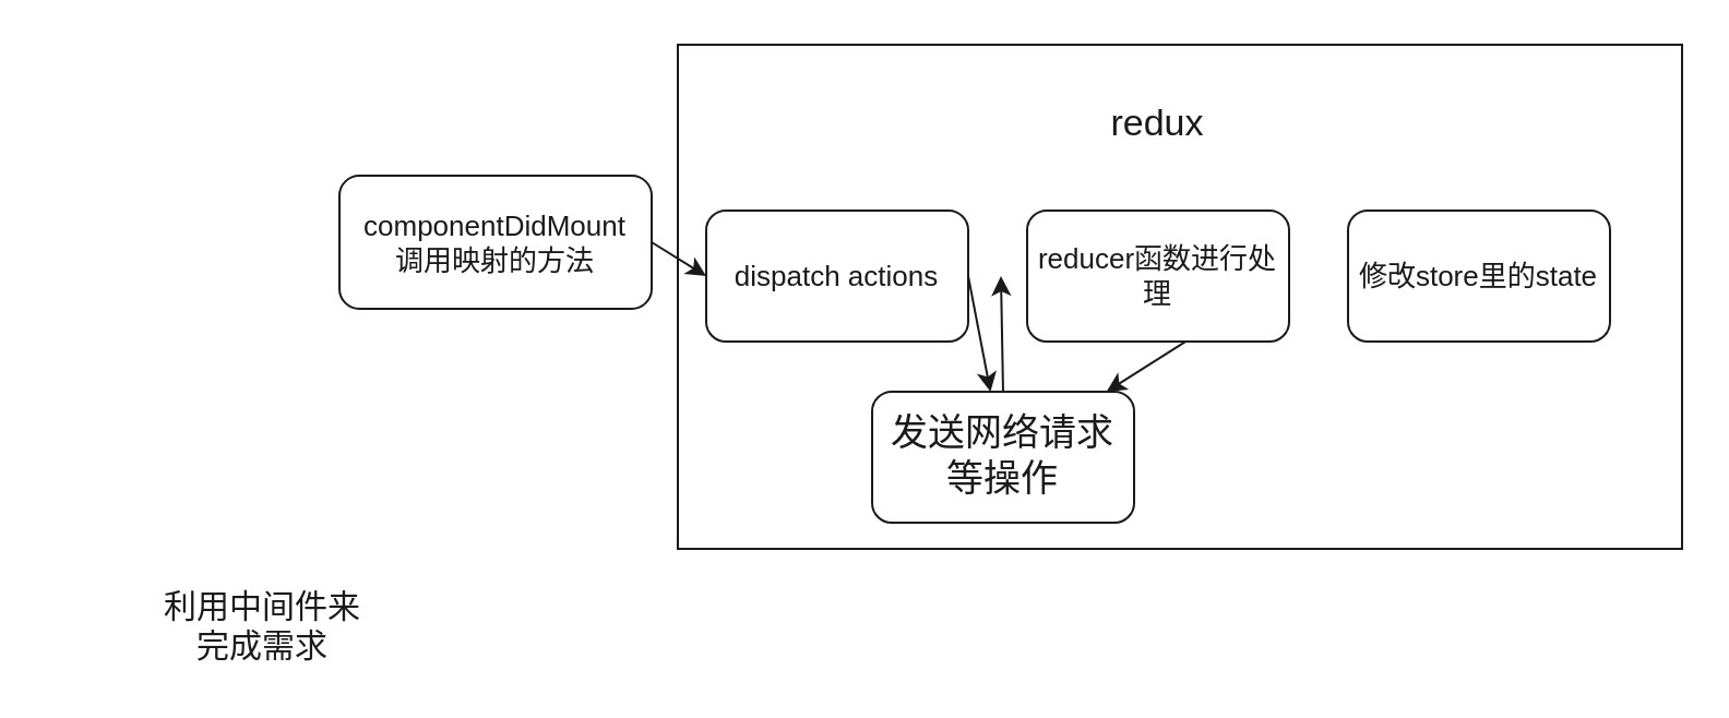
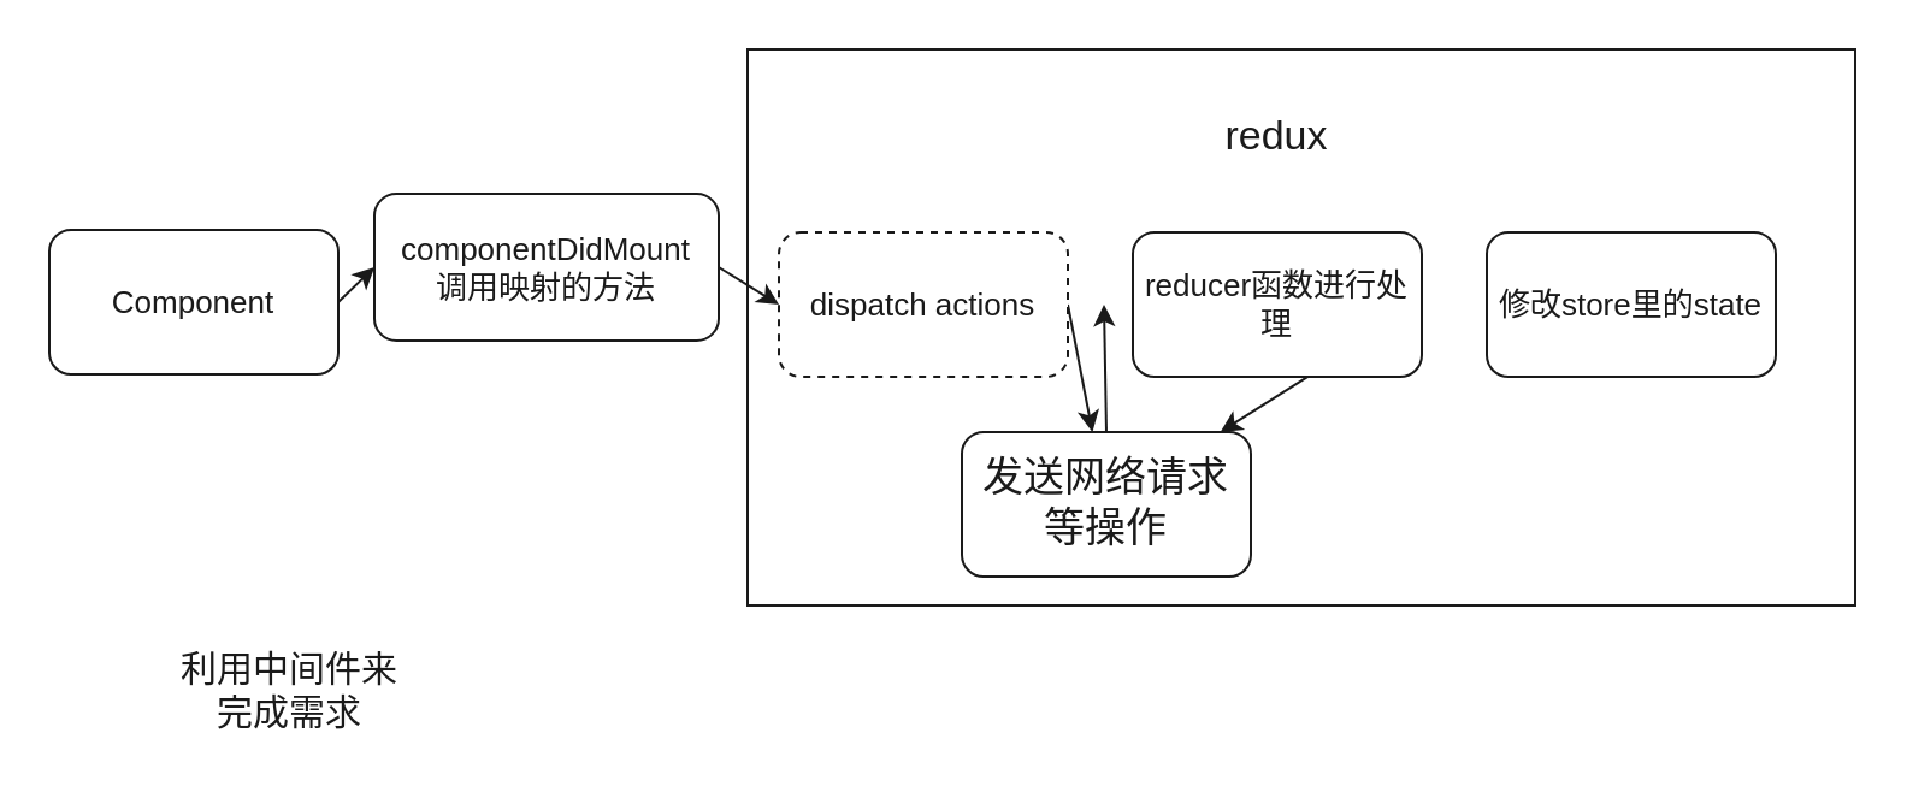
+ <mxCell id="4" style="edgeStyle=none;html=1;exitX=1;exitY=0.5;exitDx=0;exitDy=0;entryX=0;entryY=0.5;entryDx=0;entryDy=0;fontColor=#1A1A1A;strokeColor=#1A1A1A;fontSize=13;" parent="1" source="5" target="7" edge="1"><mxGeometry relative="1" as="geometry" /></mxCell>
+ <mxCell id="5" value="Component" style="rounded=1;whiteSpace=wrap;html=1;fillColor=#FFFFFF;strokeColor=#1A1A1A;fontColor=#1A1A1A;fontSize=13;" parent="1" vertex="1"><mxGeometry x="20" y="95" width="120" height="60" as="geometry" /></mxCell>
- <mxCell id="9" value="dispatch actions" style="rounded=1;whiteSpace=wrap;html=1;fontColor=#1A1A1A;strokeColor=#1A1A1A;fillColor=#FFFFFF;fontSize=13;" parent="1" vertex="1"><mxGeometry x="323" y="96" width="120" height="60" as="geometry" /></mxCell>
+ <mxCell id="9" value="dispatch actions" style="rounded=1;whiteSpace=wrap;html=1;fontColor=#1A1A1A;strokeColor=#1A1A1A;fillColor=#FFFFFF;fontSize=13;dashed=1;" parent="1" vertex="1"><mxGeometry x="323" y="96" width="120" height="60" as="geometry" /></mxCell>
